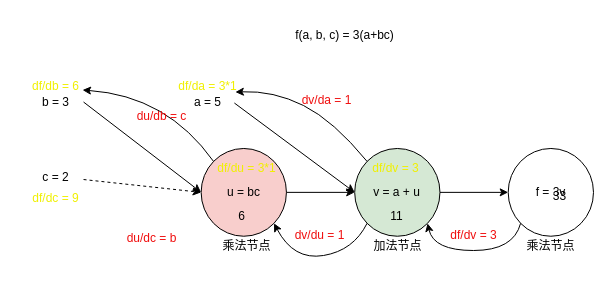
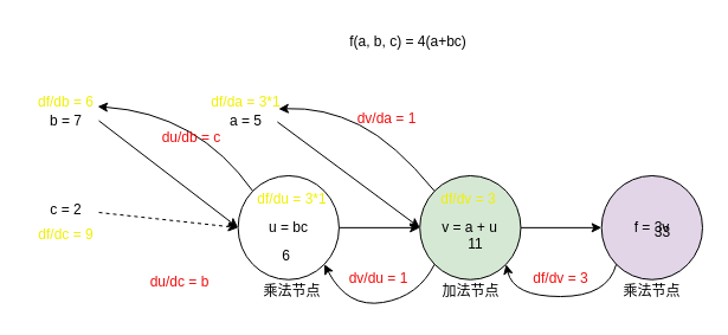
- <mxCell id="5" value="f(a, b, c) = 3(a+bc)" style="text;html=1;align=center;verticalAlign=middle;resizable=0;points=[];autosize=1;strokeColor=none;fillColor=none;" vertex="1" parent="1"><mxGeometry x="284.169" y="20" width="120" height="30" as="geometry" /></mxCell>
+ <mxCell id="5" value="f(a, b, c) = 4(a+bc)" style="text;html=1;align=center;verticalAlign=middle;resizable=0;points=[];autosize=1;strokeColor=none;fillColor=none;" vertex="1" parent="1"><mxGeometry x="284.169" y="20" width="120" height="30" as="geometry" /></mxCell>
- <mxCell id="4" value="b = 3" style="text;html=1;align=center;verticalAlign=middle;resizable=0;points=[];autosize=1;strokeColor=none;fillColor=none;" vertex="1" parent="1"><mxGeometry x="30.059" y="86.542" width="50" height="30" as="geometry" /></mxCell>
+ <mxCell id="4" value="b = 7" style="text;html=1;align=center;verticalAlign=middle;resizable=0;points=[];autosize=1;strokeColor=none;fillColor=none;" vertex="1" parent="1"><mxGeometry x="30.059" y="86.542" width="50" height="30" as="geometry" /></mxCell>
- <mxCell id="2" value="u = bc" style="ellipse;whiteSpace=wrap;html=1;fillColor=#f8cecc;" vertex="1" parent="1"><mxGeometry x="200.647" y="147.979" width="85.294" height="87.766" as="geometry" /></mxCell>
+ <mxCell id="2" value="u = bc" style="ellipse;whiteSpace=wrap;html=1;" vertex="1" parent="1"><mxGeometry x="200.647" y="147.979" width="85.294" height="87.766" as="geometry" /></mxCell>
- <mxCell id="8" value="f = 3v" style="ellipse;whiteSpace=wrap;html=1;" vertex="1" parent="1"><mxGeometry x="507.706" y="147.979" width="85.294" height="87.766" as="geometry" /></mxCell>
+ <mxCell id="8" value="f = 3v" style="ellipse;whiteSpace=wrap;html=1;fillColor=#e1d5e7;" vertex="1" parent="1"><mxGeometry x="507.706" y="147.979" width="85.294" height="87.766" as="geometry" /></mxCell>
- <mxCell id="15" value="11" style="text;html=1;align=center;verticalAlign=middle;resizable=0;points=[];autosize=1;strokeColor=none;fillColor=none;" vertex="1" parent="1"><mxGeometry x="375.732" y="200.638" width="40" height="30" as="geometry" /></mxCell>
+ <mxCell id="15" value="11" style="text;html=1;align=center;verticalAlign=middle;resizable=0;points=[];autosize=1;strokeColor=none;fillColor=none;" vertex="1" parent="1"><mxGeometry x="380.732" y="190.638" width="40" height="30" as="geometry" /></mxCell>
